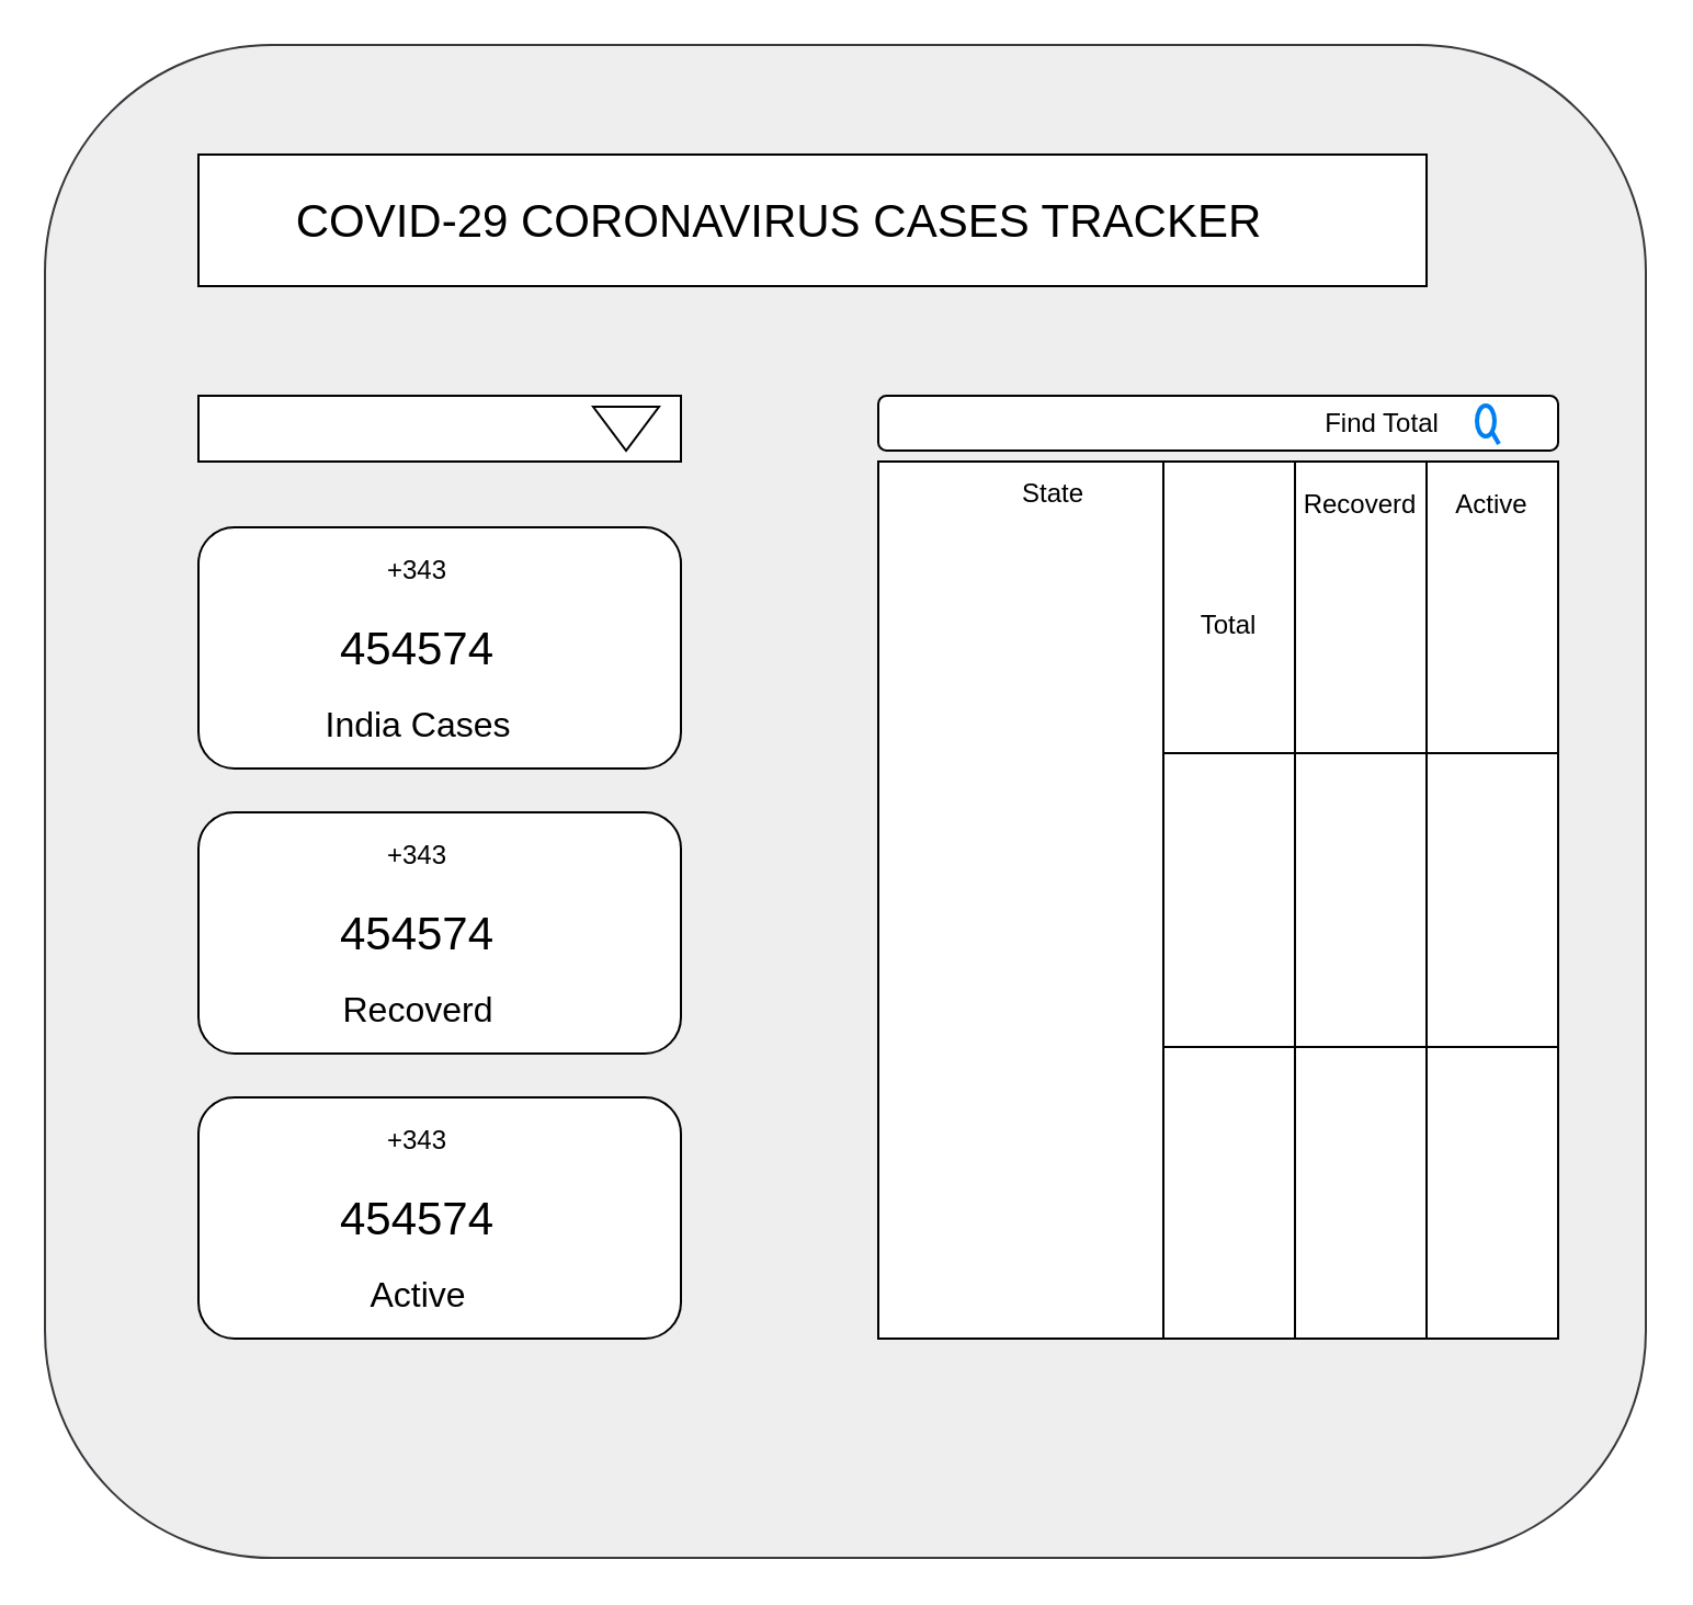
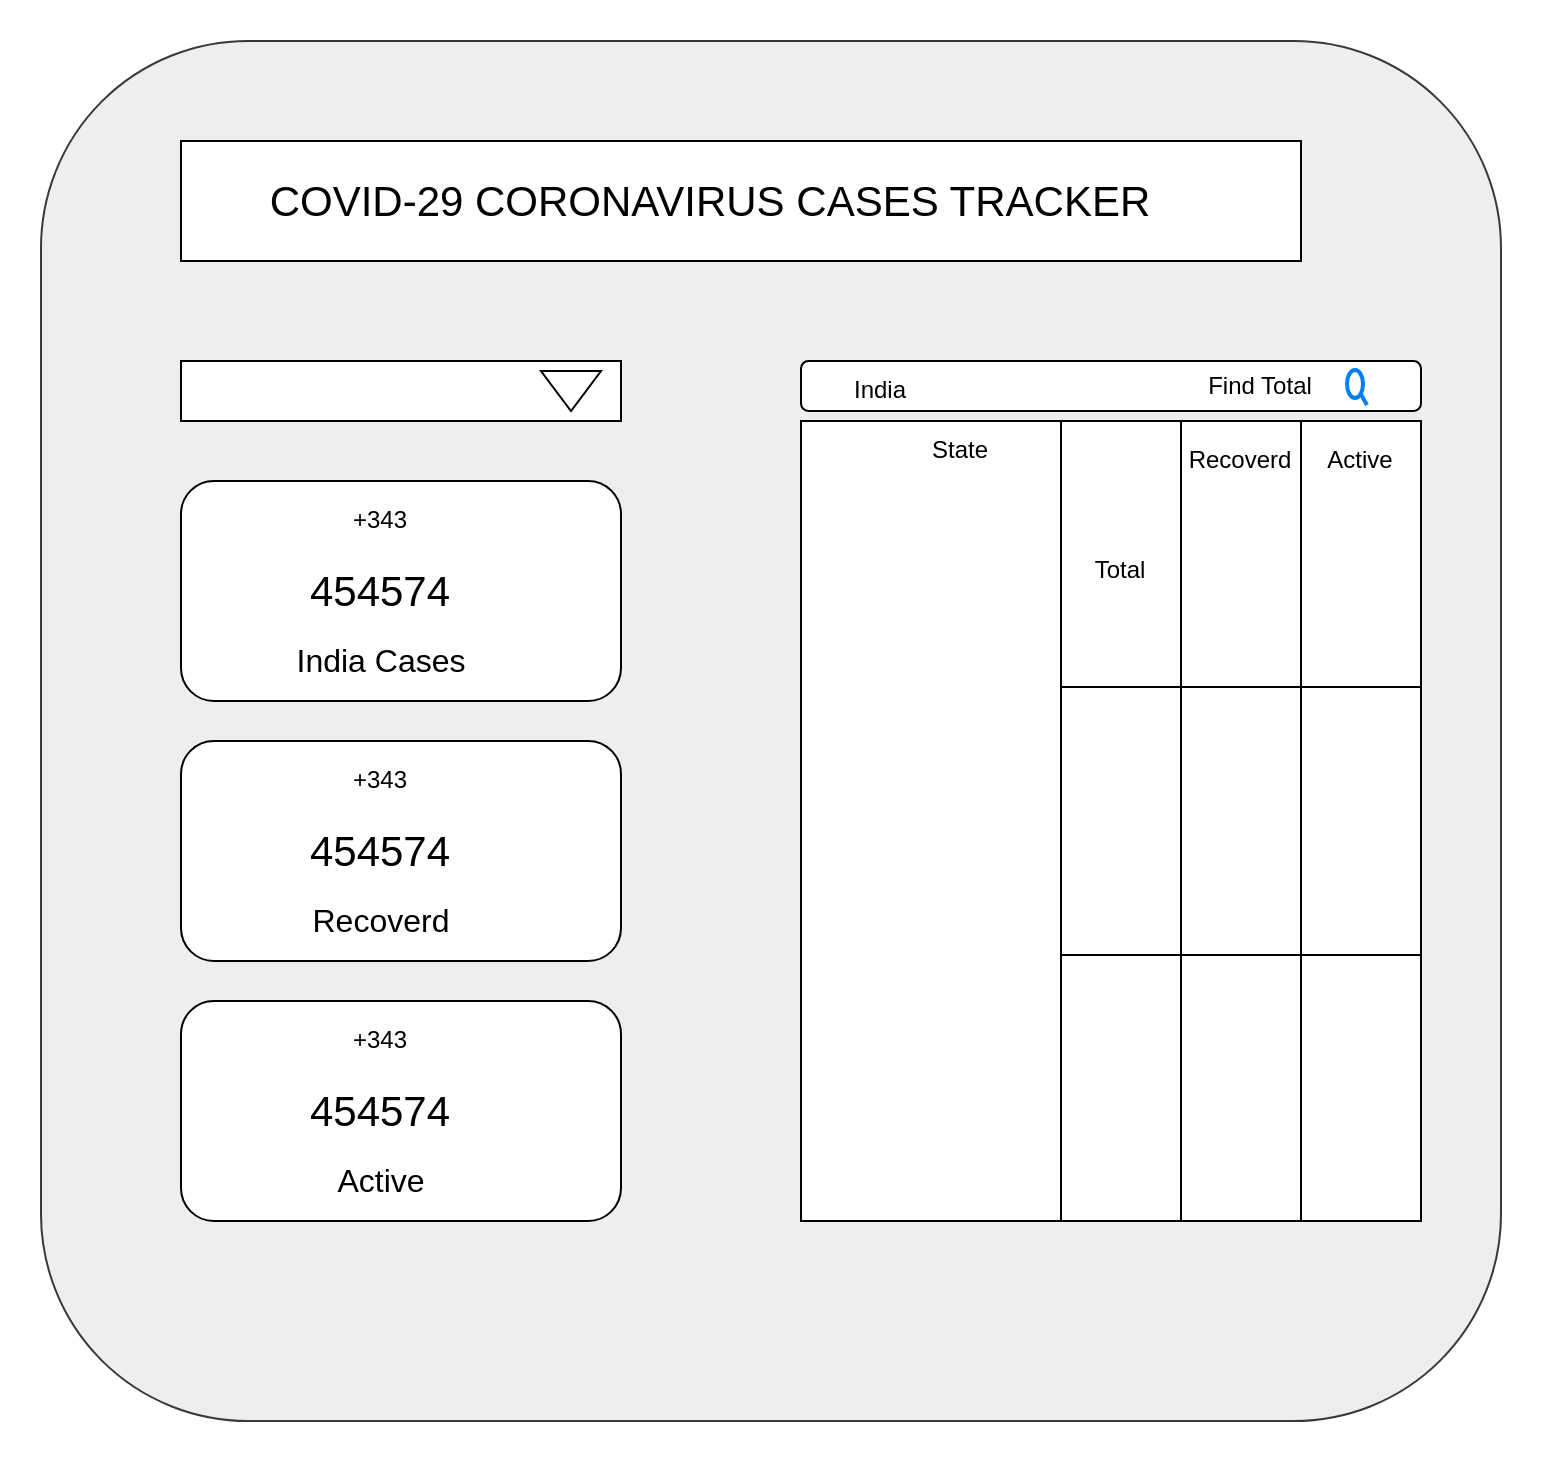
+ <mxCell id="38" value="India" style="text;html=1;strokeColor=none;fillColor=none;align=center;verticalAlign=middle;whiteSpace=wrap;rounded=0;" vertex="1" parent="1"><mxGeometry x="420" y="185" width="40" height="20" as="geometry" /></mxCell>
